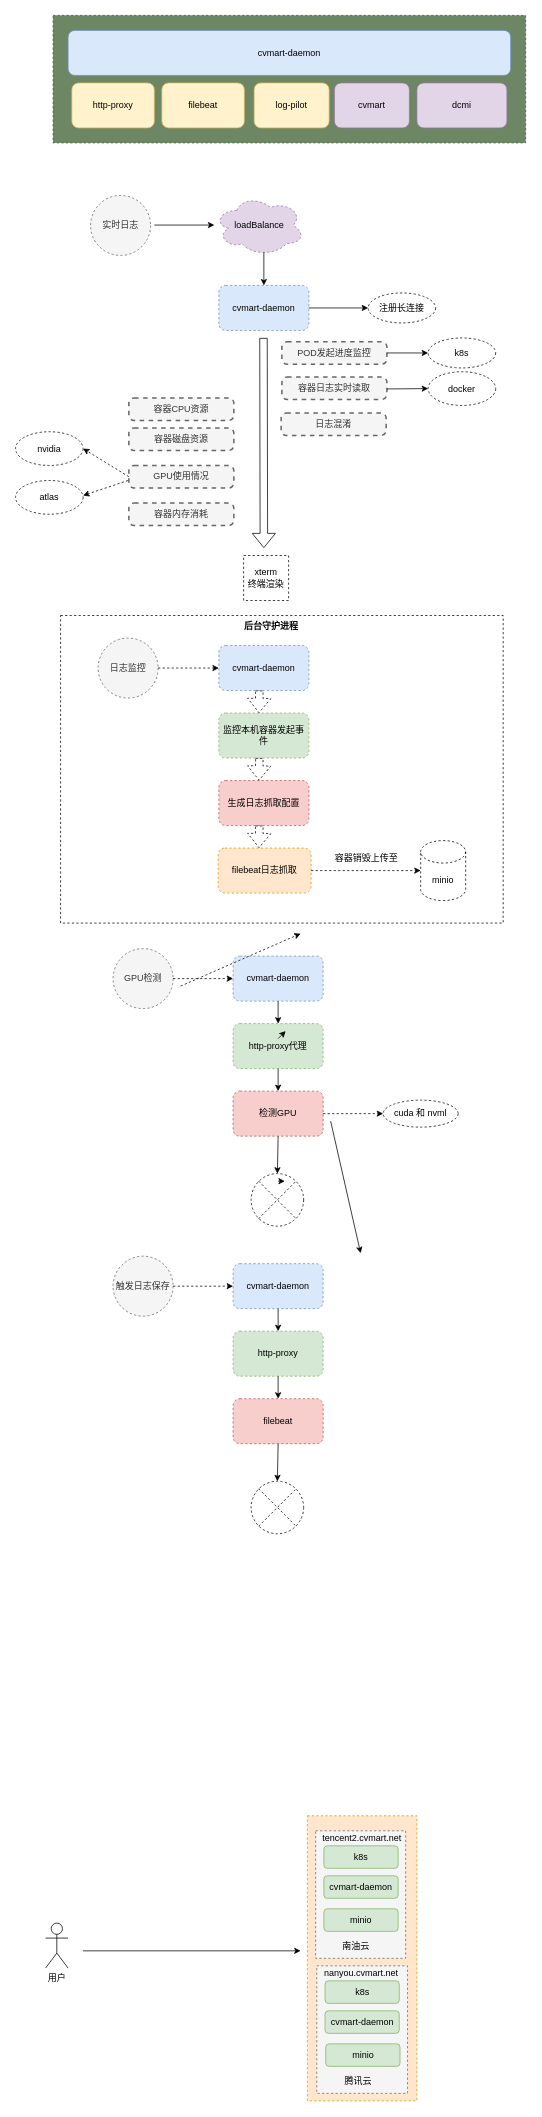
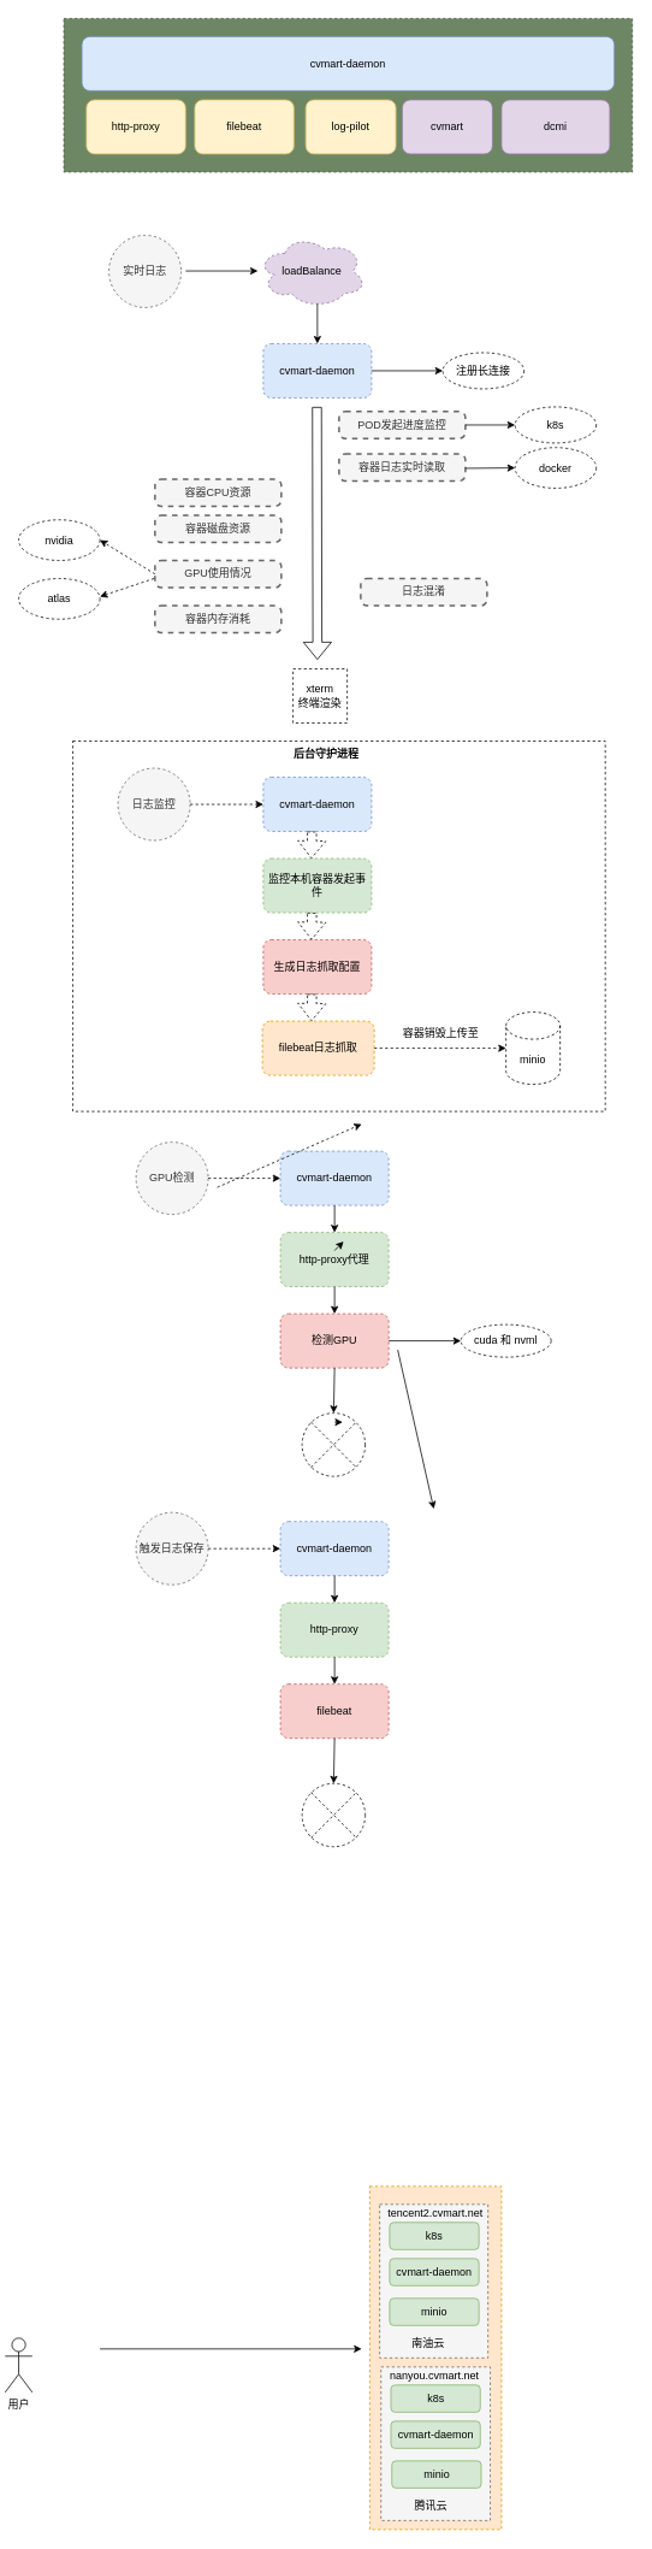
- <mxCell id="66" value="日志混淆" style="rounded=1;whiteSpace=wrap;html=1;absoluteArcSize=1;arcSize=14;strokeWidth=2;dashed=1;fillColor=#f5f5f5;strokeColor=#666666;fontColor=#333333;" vertex="1" parent="1"><mxGeometry x="374" y="550" width="140" height="30" as="geometry" /></mxCell>
+ <mxCell id="66" value="日志混淆" style="rounded=1;whiteSpace=wrap;html=1;absoluteArcSize=1;arcSize=14;strokeWidth=2;dashed=1;fillColor=#f5f5f5;strokeColor=#666666;fontColor=#333333;" vertex="1" parent="1"><mxGeometry x="399" y="640" width="140" height="30" as="geometry" /></mxCell>
- <mxCell id="52" value="" style="endArrow=classic;html=1;exitX=1;exitY=0.5;exitDx=0;exitDy=0;entryX=0;entryY=0.5;entryDx=0;entryDy=0;dashed=1;" edge="1" parent="1" source="48" target="51"><mxGeometry width="50" height="50" relative="1" as="geometry"><mxPoint x="420" y="1710" as="sourcePoint" /><mxPoint x="470" y="1660" as="targetPoint" /></mxGeometry></mxCell>
+ <mxCell id="52" value="" style="endArrow=classic;html=1;exitX=1;exitY=0.5;exitDx=0;exitDy=0;entryX=0;entryY=0.5;entryDx=0;entryDy=0;" edge="1" parent="1" source="48" target="51"><mxGeometry width="50" height="50" relative="1" as="geometry"><mxPoint x="420" y="1710" as="sourcePoint" /><mxPoint x="470" y="1660" as="targetPoint" /></mxGeometry></mxCell>
- <mxCell id="80" value="用户" style="shape=umlActor;verticalLabelPosition=bottom;verticalAlign=top;html=1;outlineConnect=0;" vertex="1" parent="1"><mxGeometry x="60" y="2563" width="30" height="60" as="geometry" /></mxCell>
+ <mxCell id="80" value="用户" style="shape=umlActor;verticalLabelPosition=bottom;verticalAlign=top;html=1;outlineConnect=0;" vertex="1" parent="1"><mxGeometry x="5" y="2588" width="30" height="60" as="geometry" /></mxCell>
